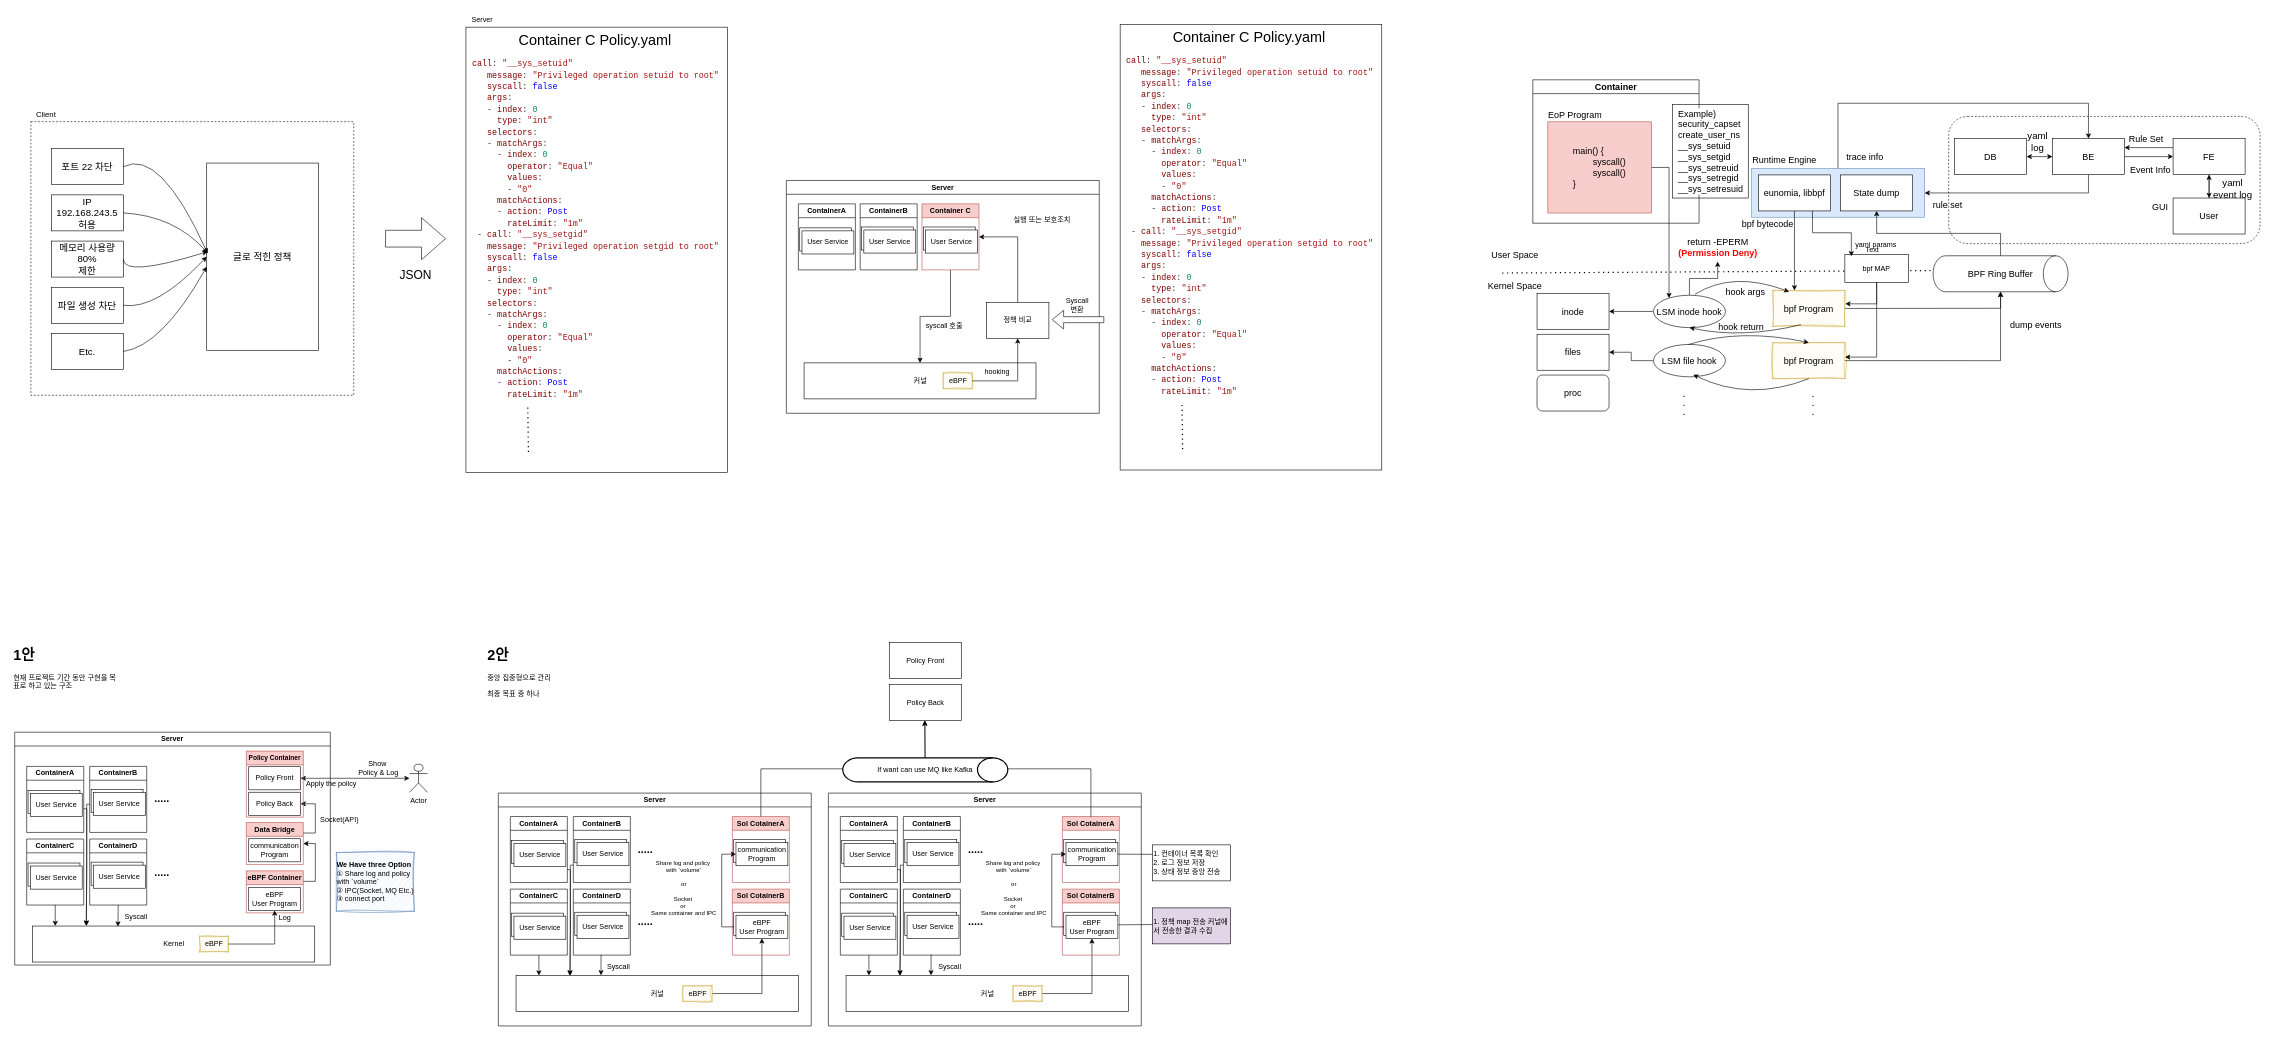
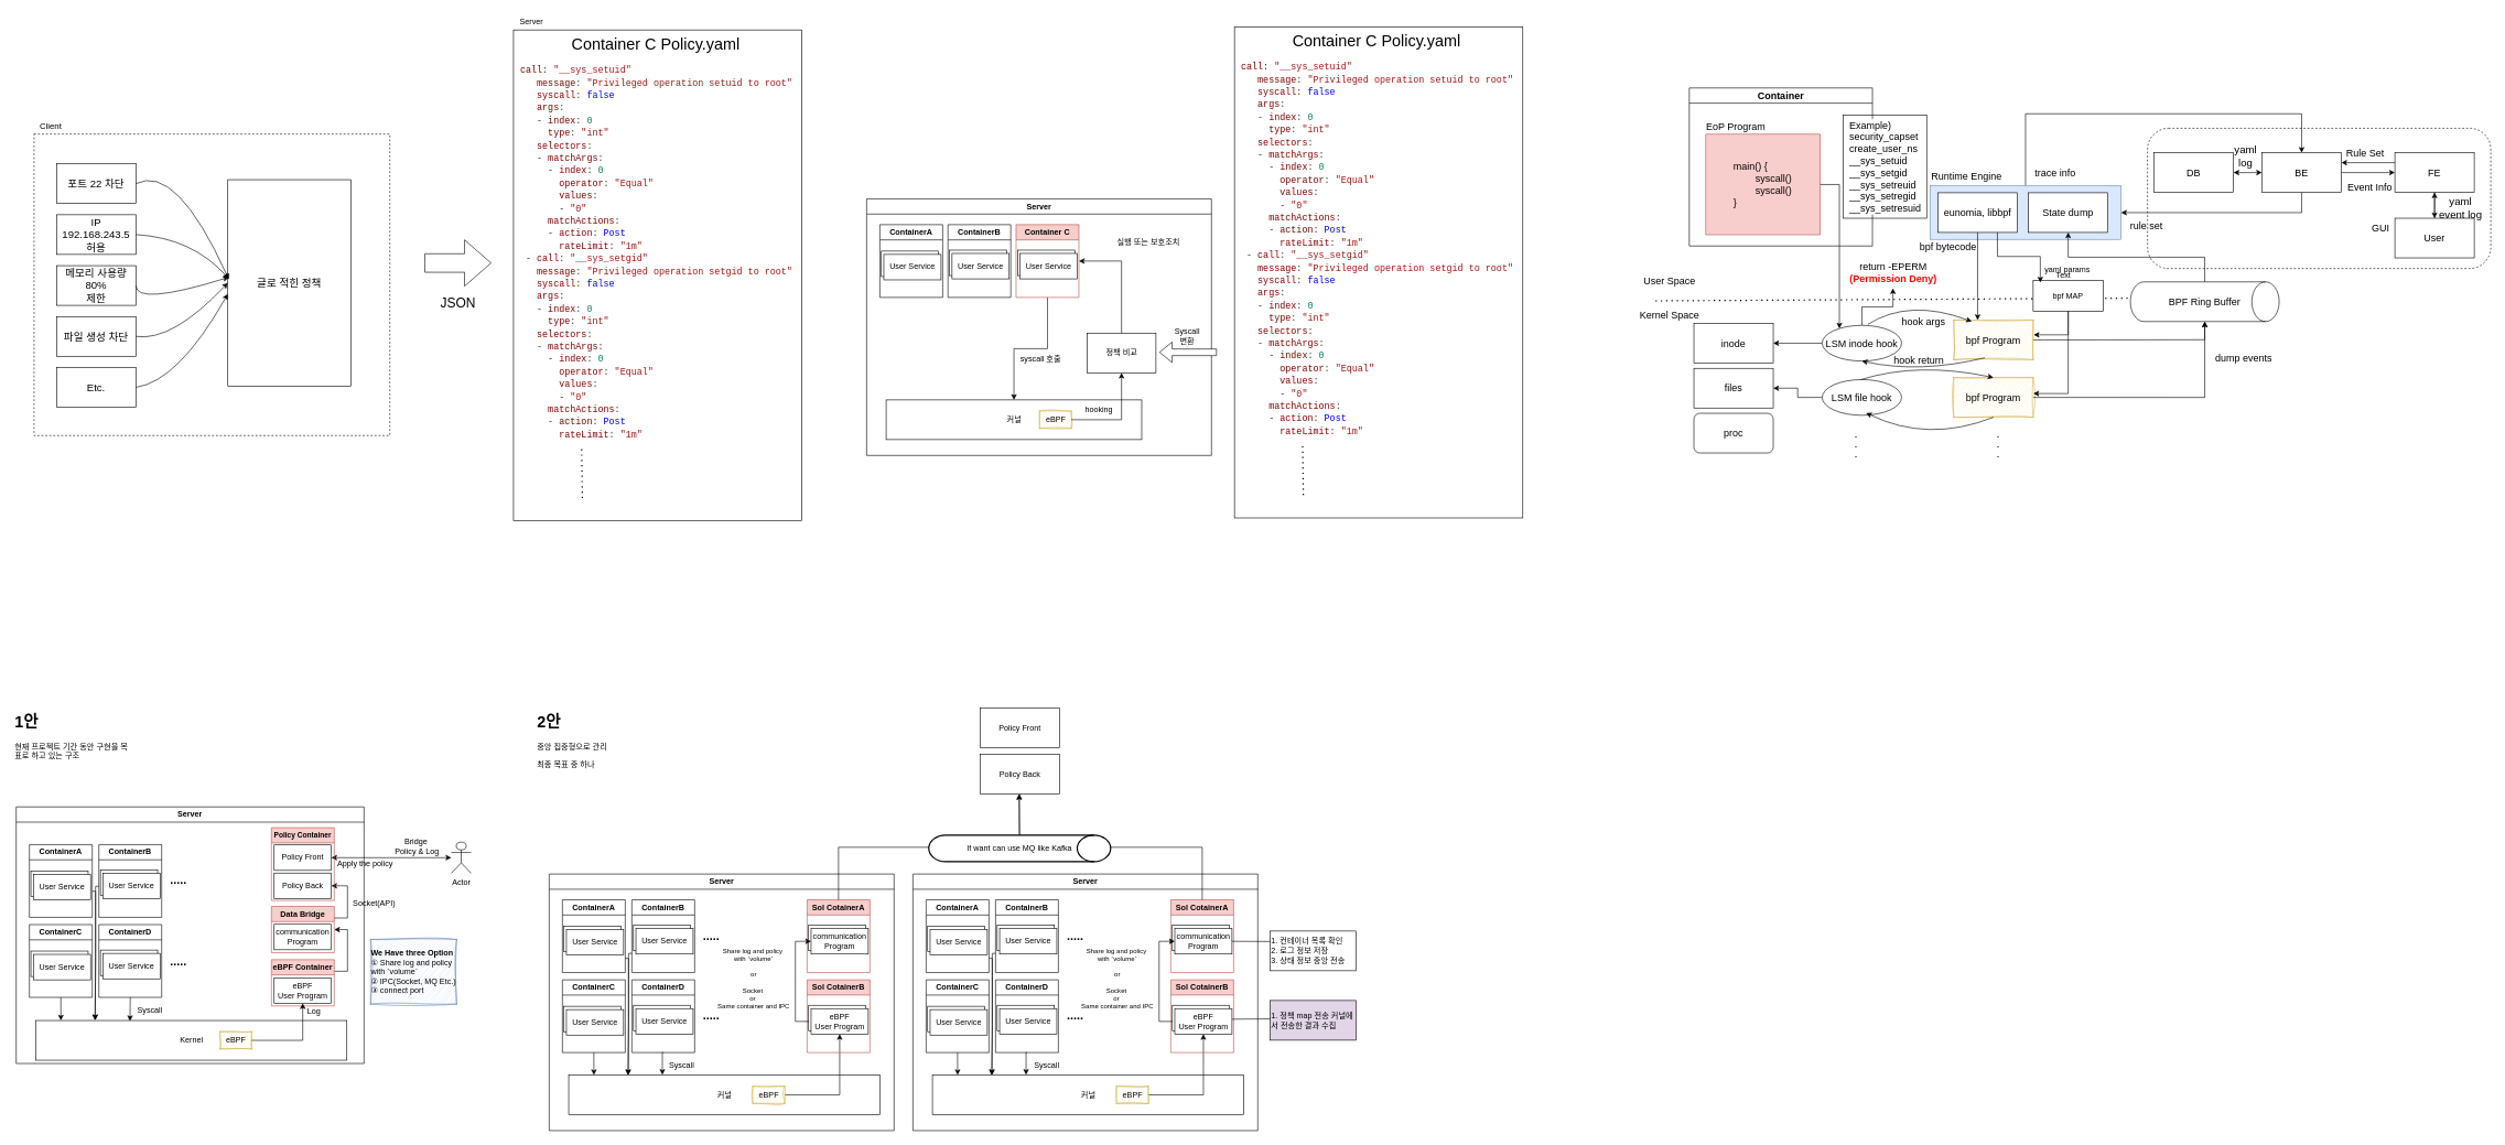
- <mxCell id="213" value="Show&amp;nbsp;&lt;div&gt;Policy &amp;amp;&amp;nbsp;&lt;span style=&quot;background-color: initial;&quot;&gt;Log&lt;/span&gt;&lt;/div&gt;" style="text;html=1;align=center;verticalAlign=middle;resizable=0;points=[];autosize=1;strokeColor=none;fillColor=none;" parent="1" vertex="1"><mxGeometry x="585" y="1259.25" width="90" height="40" as="geometry" /></mxCell>
+ <mxCell id="213" value="Bridge&amp;nbsp;&lt;div&gt;Policy &amp;amp;&amp;nbsp;&lt;span style=&quot;background-color: initial;&quot;&gt;Log&lt;/span&gt;&lt;/div&gt;" style="text;html=1;align=center;verticalAlign=middle;resizable=0;points=[];autosize=1;strokeColor=none;fillColor=none;" parent="1" vertex="1"><mxGeometry x="585" y="1259.25" width="90" height="40" as="geometry" /></mxCell>
